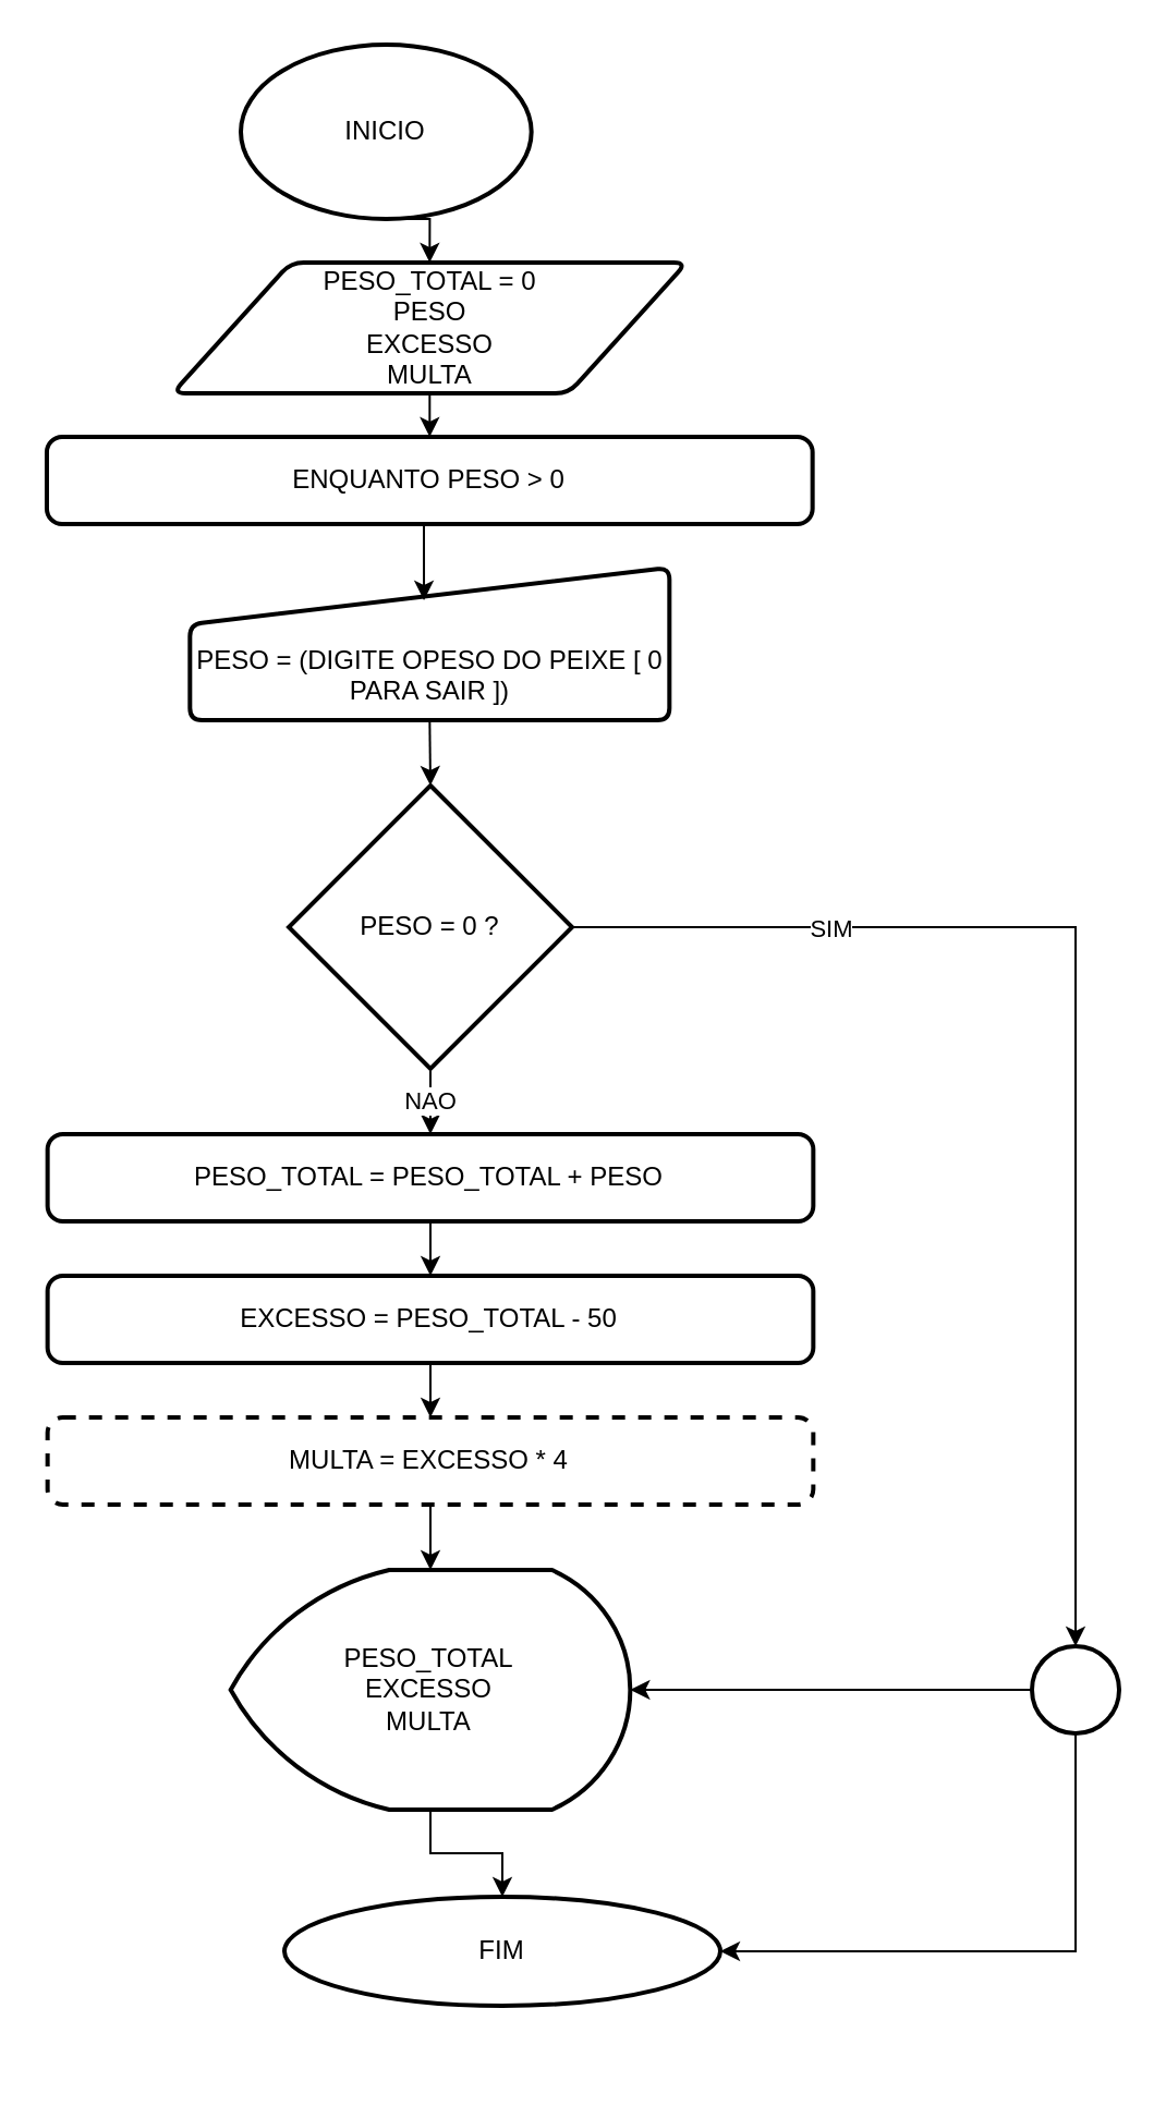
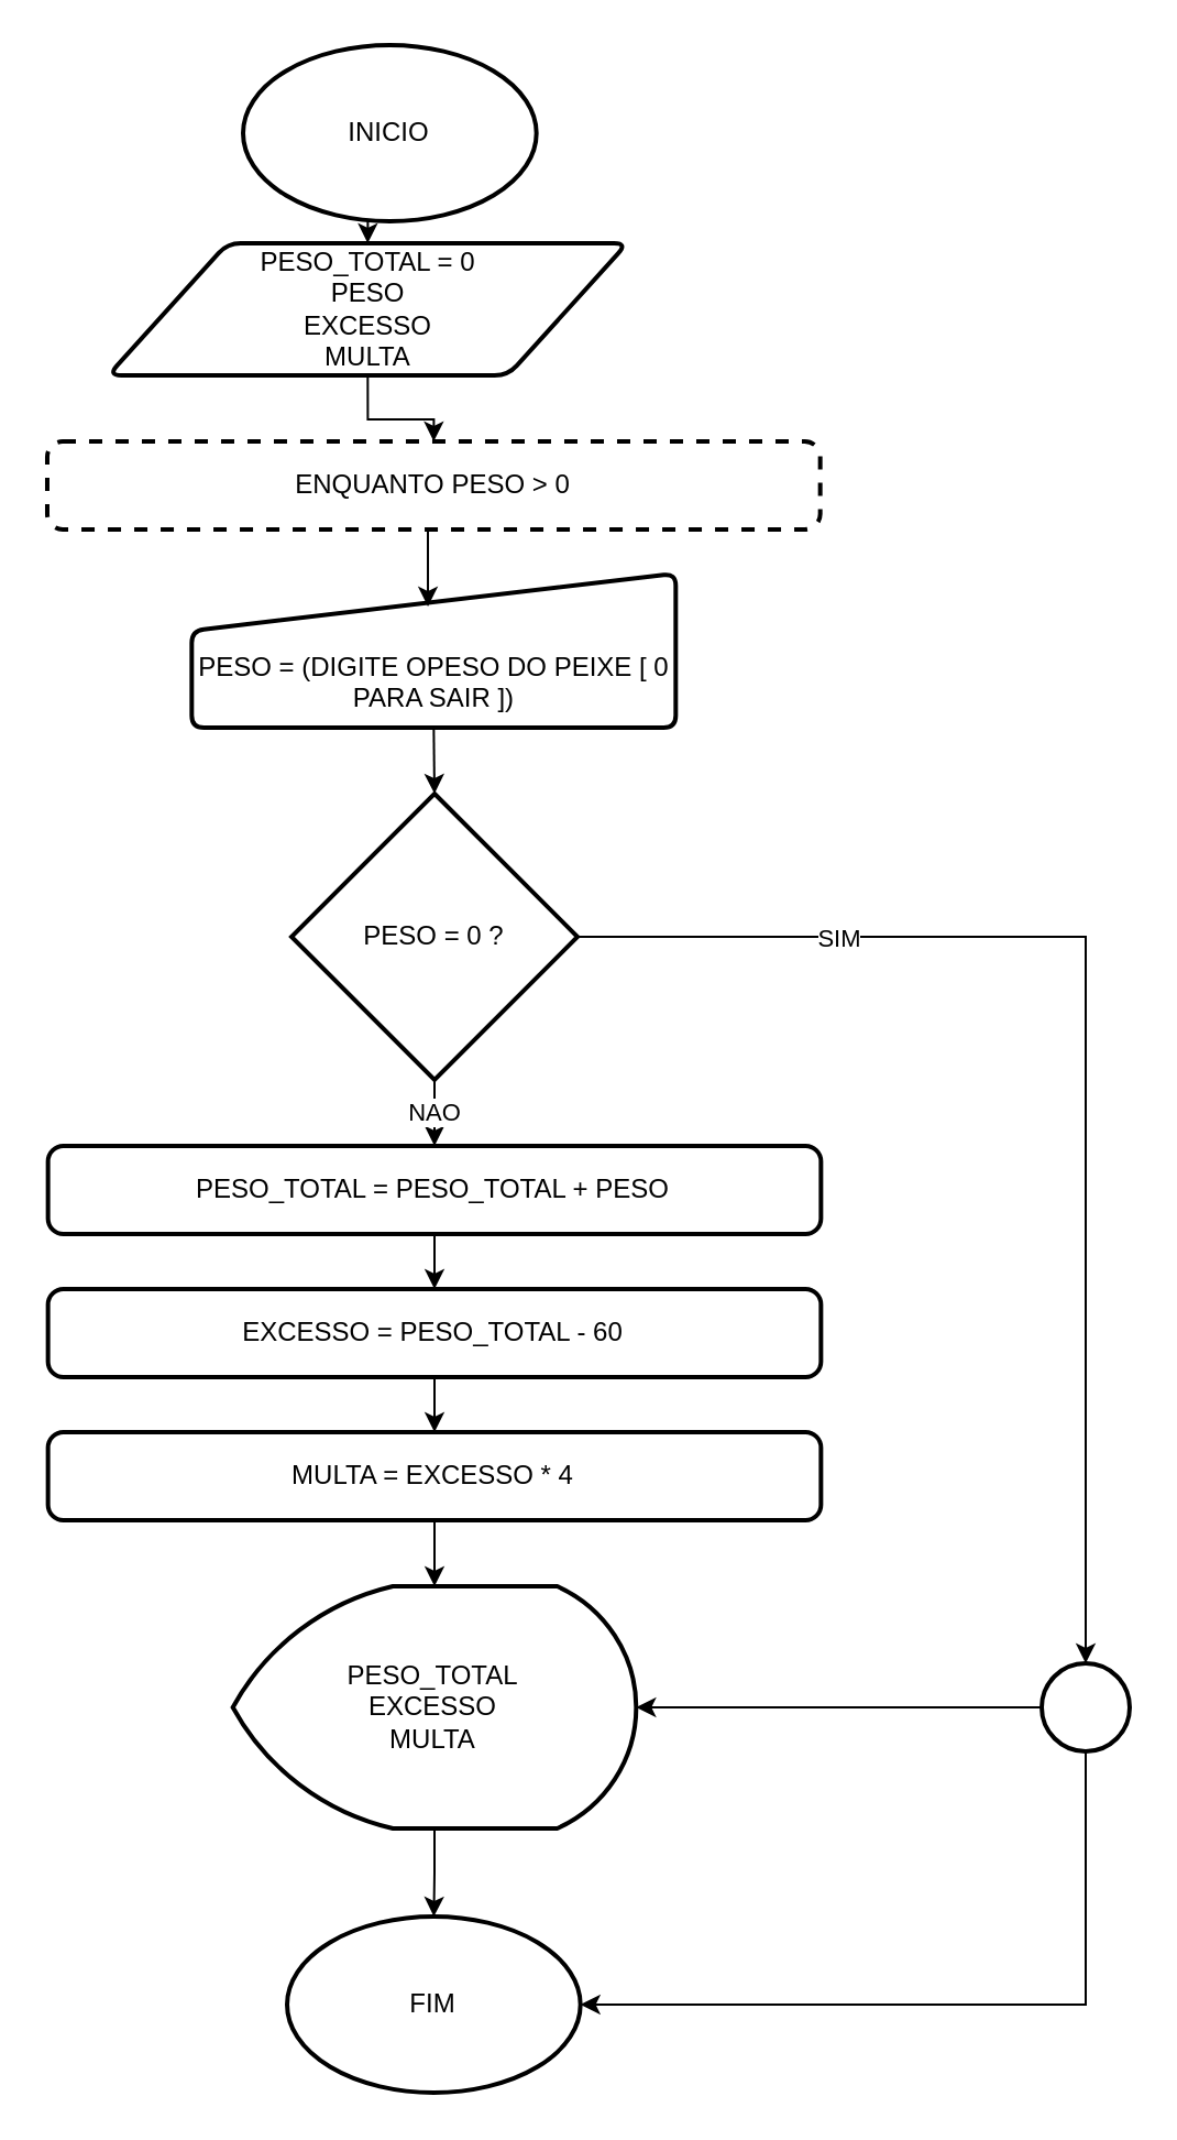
- <mxCell id="5" value="PESO_TOTAL = 0&lt;div&gt;PESO&lt;/div&gt;&lt;div&gt;EXCESSO&lt;/div&gt;&lt;div&gt;MULTA&lt;/div&gt;" style="shape=parallelogram;html=1;strokeWidth=2;perimeter=parallelogramPerimeter;whiteSpace=wrap;rounded=1;arcSize=12;size=0.23;" vertex="1" parent="1"><mxGeometry x="78.66" y="120" width="236" height="60" as="geometry" /></mxCell>
+ <mxCell id="5" value="PESO_TOTAL = 0&lt;div&gt;PESO&lt;/div&gt;&lt;div&gt;EXCESSO&lt;/div&gt;&lt;div&gt;MULTA&lt;/div&gt;" style="shape=parallelogram;html=1;strokeWidth=2;perimeter=parallelogramPerimeter;whiteSpace=wrap;rounded=1;arcSize=12;size=0.23;" vertex="1" parent="1"><mxGeometry x="48.66" y="110" width="236" height="60" as="geometry" /></mxCell>
- <mxCell id="6" value="ENQUANTO PESO &amp;gt; 0" style="rounded=1;whiteSpace=wrap;html=1;absoluteArcSize=1;arcSize=14;strokeWidth=2;" vertex="1" parent="1"><mxGeometry x="20.99" y="200" width="351.34" height="40" as="geometry" /></mxCell>
+ <mxCell id="6" value="ENQUANTO PESO &amp;gt; 0" style="rounded=1;whiteSpace=wrap;html=1;absoluteArcSize=1;arcSize=14;strokeWidth=2;dashed=1;" vertex="1" parent="1"><mxGeometry x="20.99" y="200" width="351.34" height="40" as="geometry" /></mxCell>
- <mxCell id="14" value="EXCESSO = PESO_TOTAL - 50" style="rounded=1;whiteSpace=wrap;html=1;absoluteArcSize=1;arcSize=14;strokeWidth=2;" vertex="1" parent="1"><mxGeometry x="21.33" y="585" width="351.34" height="40" as="geometry" /></mxCell>
+ <mxCell id="14" value="EXCESSO = PESO_TOTAL - 60" style="rounded=1;whiteSpace=wrap;html=1;absoluteArcSize=1;arcSize=14;strokeWidth=2;" vertex="1" parent="1"><mxGeometry x="21.33" y="585" width="351.34" height="40" as="geometry" /></mxCell>
- <mxCell id="15" value="MULTA = EXCESSO * 4" style="rounded=1;whiteSpace=wrap;html=1;absoluteArcSize=1;arcSize=14;strokeWidth=2;dashed=1;" vertex="1" parent="1"><mxGeometry x="21.33" y="650" width="351.34" height="40" as="geometry" /></mxCell>
+ <mxCell id="15" value="MULTA = EXCESSO * 4" style="rounded=1;whiteSpace=wrap;html=1;absoluteArcSize=1;arcSize=14;strokeWidth=2;" vertex="1" parent="1"><mxGeometry x="21.33" y="650" width="351.34" height="40" as="geometry" /></mxCell>
- <mxCell id="18" value="FIM" style="strokeWidth=2;html=1;shape=mxgraph.flowchart.start_1;whiteSpace=wrap;" vertex="1" parent="1"><mxGeometry x="130" y="870" width="200" height="50" as="geometry" /></mxCell>
+ <mxCell id="18" value="FIM" style="strokeWidth=2;html=1;shape=mxgraph.flowchart.start_1;whiteSpace=wrap;" vertex="1" parent="1"><mxGeometry x="130" y="870" width="133.33" height="80" as="geometry" /></mxCell>
